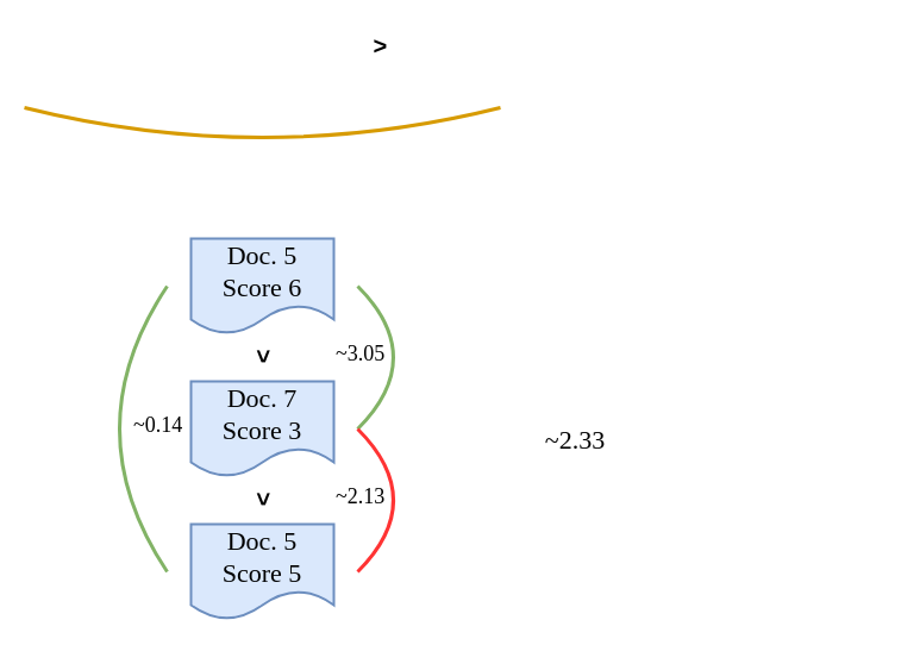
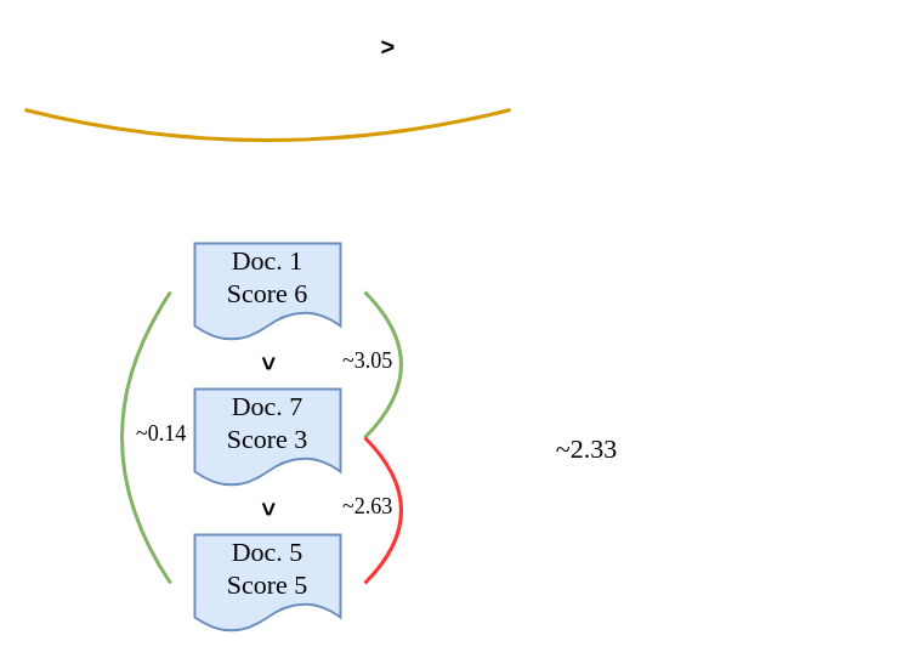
- <mxCell id="2" value="&lt;font style=&quot;font-size: 22px;&quot;&gt;&lt;font face=&quot;Garamond&quot;&gt;Doc. 5&lt;br&gt;Score 6&lt;/font&gt;&lt;br&gt;&lt;/font&gt;" style="shape=document;whiteSpace=wrap;html=1;boundedLbl=1;fillColor=#dae8fc;strokeColor=#6c8ebf;strokeWidth=2;" vertex="1" parent="1"><mxGeometry x="160" y="200" width="120" height="80" as="geometry" /></mxCell>
+ <mxCell id="2" value="&lt;font style=&quot;font-size: 22px;&quot;&gt;&lt;font face=&quot;Garamond&quot;&gt;Doc. 1&lt;br&gt;Score 6&lt;/font&gt;&lt;br&gt;&lt;/font&gt;" style="shape=document;whiteSpace=wrap;html=1;boundedLbl=1;fillColor=#dae8fc;strokeColor=#6c8ebf;strokeWidth=2;" vertex="1" parent="1"><mxGeometry x="160" y="200" width="120" height="80" as="geometry" /></mxCell>
- <mxCell id="11" value="&lt;span style=&quot;color: rgb(0, 0, 0); font-size: 18px; font-style: normal; font-variant-ligatures: normal; font-variant-caps: normal; font-weight: 400; letter-spacing: normal; orphans: 2; text-align: center; text-indent: 0px; text-transform: none; widows: 2; word-spacing: 0px; -webkit-text-stroke-width: 0px; background-color: rgb(255, 255, 255); text-decoration-thickness: initial; text-decoration-style: initial; text-decoration-color: initial; float: none; display: inline !important;&quot;&gt;&lt;font face=&quot;Garamond&quot;&gt;~2.13&lt;/font&gt;&lt;/span&gt;" style="text;whiteSpace=wrap;html=1;" vertex="1" parent="1"><mxGeometry x="280" y="400" width="50" height="30" as="geometry" /></mxCell>
+ <mxCell id="11" value="&lt;span style=&quot;color: rgb(0, 0, 0); font-size: 18px; font-style: normal; font-variant-ligatures: normal; font-variant-caps: normal; font-weight: 400; letter-spacing: normal; orphans: 2; text-align: center; text-indent: 0px; text-transform: none; widows: 2; word-spacing: 0px; -webkit-text-stroke-width: 0px; background-color: rgb(255, 255, 255); text-decoration-thickness: initial; text-decoration-style: initial; text-decoration-color: initial; float: none; display: inline !important;&quot;&gt;&lt;font face=&quot;Garamond&quot;&gt;~2.63&lt;/font&gt;&lt;/span&gt;" style="text;whiteSpace=wrap;html=1;" vertex="1" parent="1"><mxGeometry x="280" y="400" width="50" height="30" as="geometry" /></mxCell>
